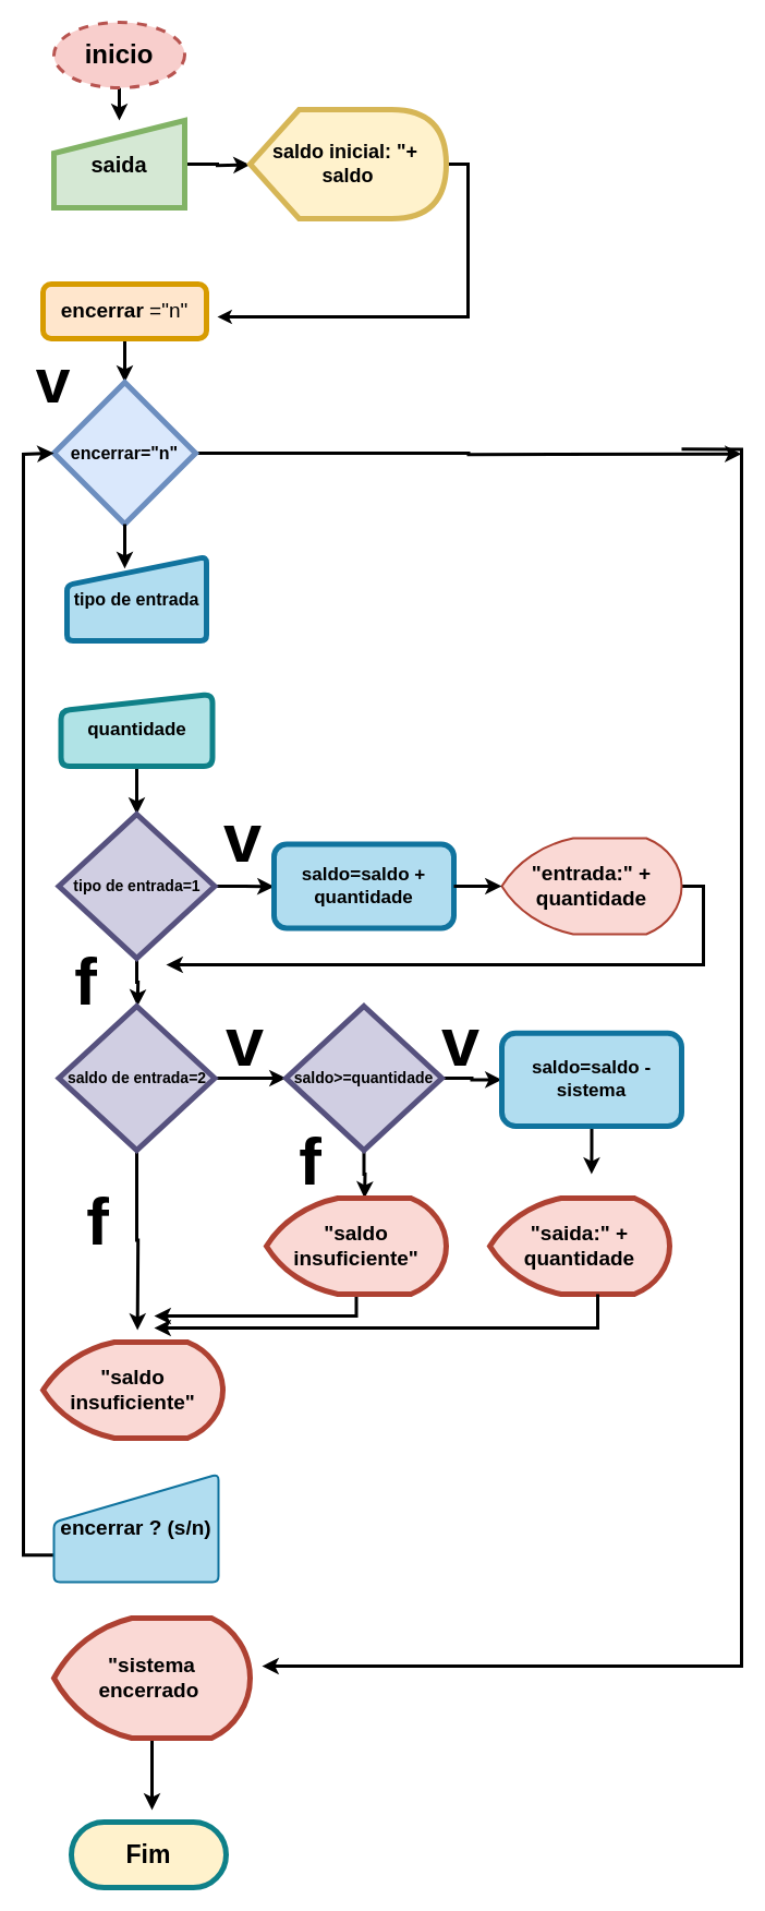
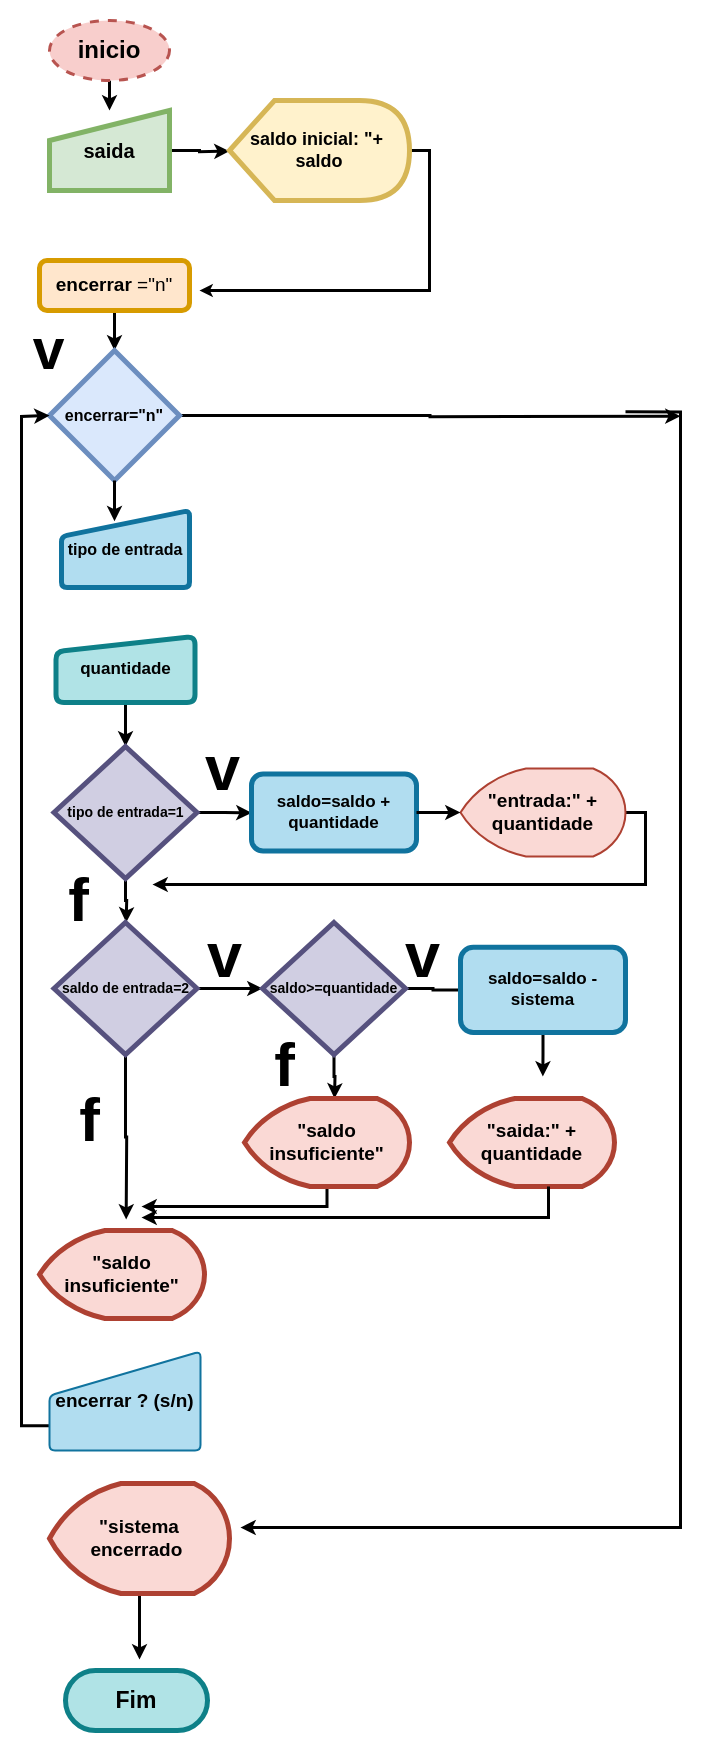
- <mxCell id="31" style="edgeStyle=orthogonalEdgeStyle;rounded=0;orthogonalLoop=1;jettySize=auto;html=1;exitX=1;exitY=0.5;exitDx=0;exitDy=0;entryX=0;entryY=0.5;entryDx=0;entryDy=0;strokeWidth=3;" edge="1" parent="1" source="33" target="36"><mxGeometry relative="1" as="geometry" /></mxCell>
+ <mxCell id="31" style="edgeStyle=orthogonalEdgeStyle;rounded=0;orthogonalLoop=1;jettySize=auto;html=1;exitX=1;exitY=0.5;exitDx=0;exitDy=0;entryX=0;entryY=0.5;entryDx=0;entryDy=0;strokeWidth=3;endArrow=none;" edge="1" parent="1" source="33" target="36"><mxGeometry relative="1" as="geometry" /></mxCell>
- <mxCell id="49" value="&lt;font style=&quot;font-size: 23px;&quot;&gt;&lt;b&gt;Fim&lt;/b&gt;&lt;/font&gt;" style="rounded=1;whiteSpace=wrap;html=1;arcSize=50;strokeWidth=5;fillColor=#fff2cc;strokeColor=#0e8088;" vertex="1" parent="1"><mxGeometry x="65" y="1670" width="142" height="60" as="geometry" /></mxCell>
+ <mxCell id="49" value="&lt;font style=&quot;font-size: 23px;&quot;&gt;&lt;b&gt;Fim&lt;/b&gt;&lt;/font&gt;" style="rounded=1;whiteSpace=wrap;html=1;arcSize=50;strokeWidth=5;fillColor=#b0e3e6;strokeColor=#0e8088;" vertex="1" parent="1"><mxGeometry x="65" y="1670" width="142" height="60" as="geometry" /></mxCell>
